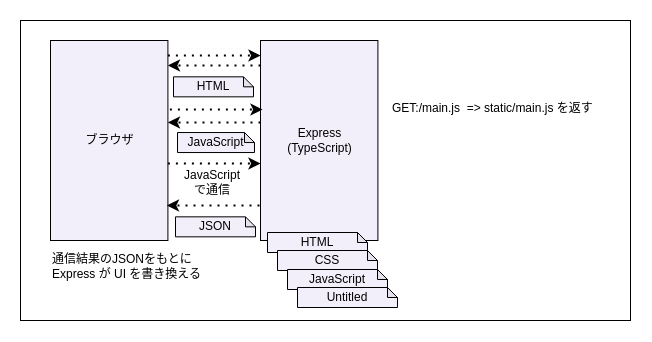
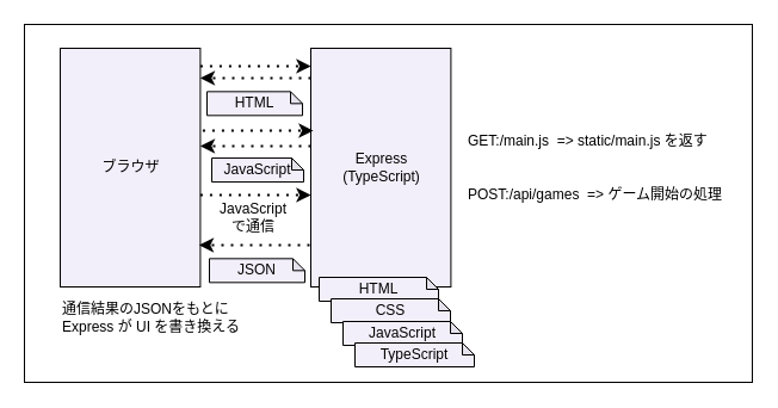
- <mxCell id="20" value="GET:/main.js&amp;nbsp; =&amp;gt; static/main.js を返す&amp;nbsp;" style="text;html=1;strokeColor=none;fillColor=none;align=left;verticalAlign=middle;whiteSpace=wrap;rounded=0;fontColor=#000000;" vertex="1" parent="1"><mxGeometry x="390" y="90.71" width="220" height="34.62" as="geometry" /></mxCell>
+ <mxCell id="20" value="GET:/main.js&amp;nbsp; =&amp;gt; static/main.js を返す&amp;nbsp;" style="text;html=1;strokeColor=none;fillColor=none;align=left;verticalAlign=middle;whiteSpace=wrap;rounded=0;fontColor=#000000;" vertex="1" parent="1"><mxGeometry x="390" y="100.71" width="220" height="34.62" as="geometry" /></mxCell>
+ <mxCell id="21" value="POST:/api/games&amp;nbsp; =&amp;gt; ゲーム開始の処理" style="text;html=1;strokeColor=none;fillColor=none;align=left;verticalAlign=middle;whiteSpace=wrap;rounded=0;fontColor=#000000;" vertex="1" parent="1"><mxGeometry x="390" y="145.71" width="220" height="34.62" as="geometry" /></mxCell>
- <mxCell id="13" value="Untitled" style="shape=note;whiteSpace=wrap;html=1;backgroundOutline=1;darkOpacity=0.05;strokeColor=#000000;fontColor=#000000;fillColor=#f3effa;size=10;" parent="2" vertex="1"><mxGeometry x="277" y="267" width="100" height="20" as="geometry" /></mxCell>
+ <mxCell id="13" value="TypeScript" style="shape=note;whiteSpace=wrap;html=1;backgroundOutline=1;darkOpacity=0.05;strokeColor=#000000;fontColor=#000000;fillColor=#f3effa;size=10;" parent="2" vertex="1"><mxGeometry x="277" y="267" width="100" height="20" as="geometry" /></mxCell>
